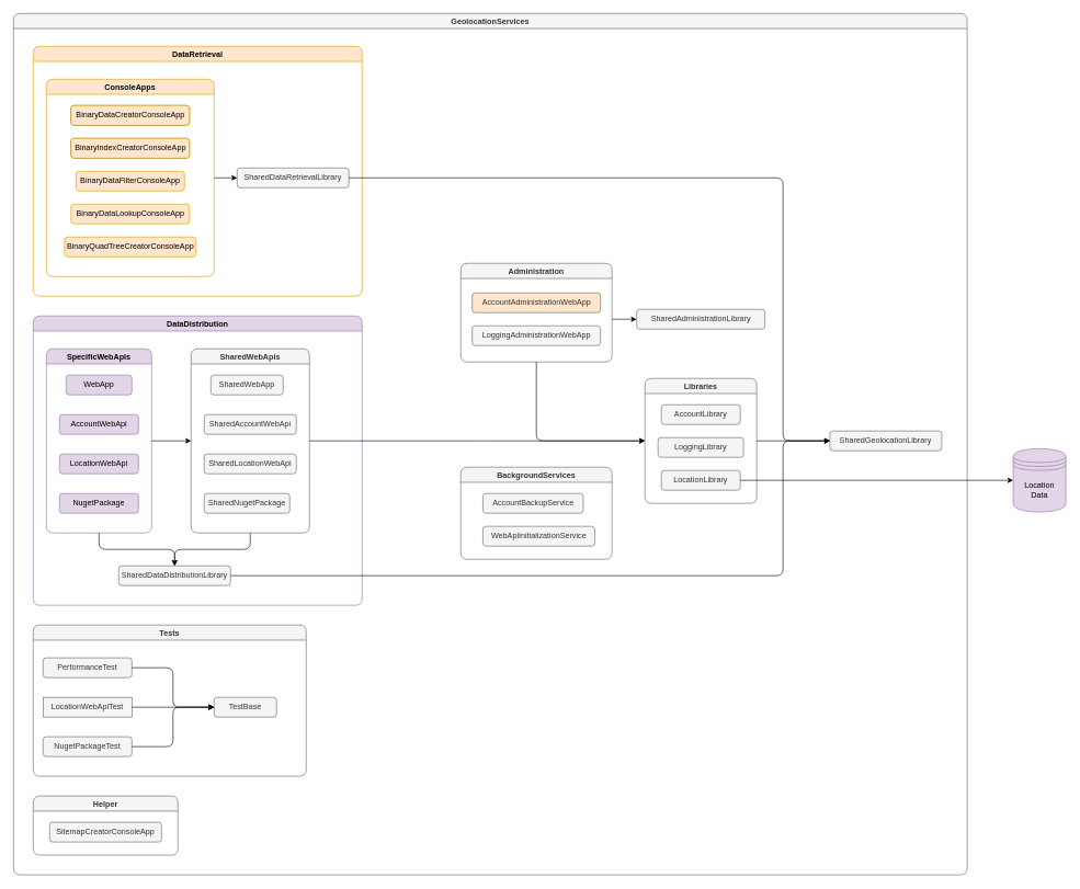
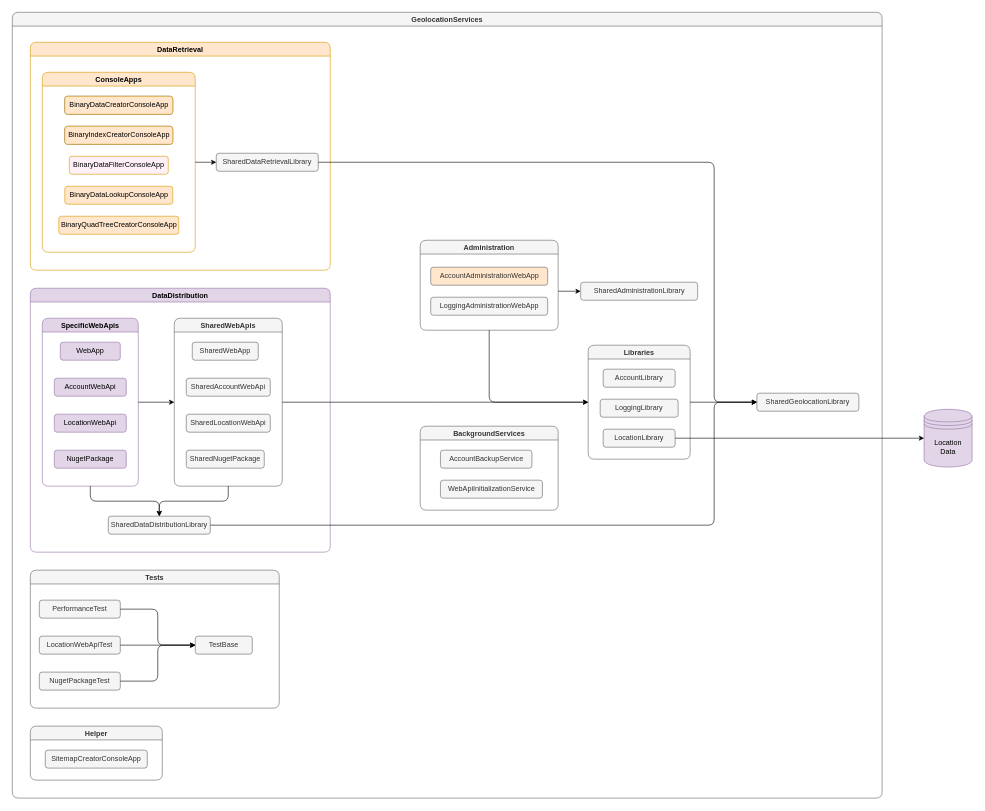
- <mxCell id="11" value="BinaryDataFilterConsoleApp" style="whiteSpace=wrap;html=1;fillColor=#ffe6cc;strokeColor=#d79b00;glass=0;rounded=1;" parent="4" vertex="1"><mxGeometry x="45" y="140" width="165" height="30" as="geometry" /></mxCell>
+ <mxCell id="11" value="BinaryDataFilterConsoleApp" style="whiteSpace=wrap;html=1;fillColor=#fff0f8;strokeColor=#d79b00;glass=0;rounded=1;" parent="4" vertex="1"><mxGeometry x="45" y="140" width="165" height="30" as="geometry" /></mxCell>
- <mxCell id="34" value="LocationWebApiTest" style="whiteSpace=wrap;html=1;fillColor=#f5f5f5;strokeColor=#666666;fontColor=#333333;rounded=0;" parent="32" vertex="1"><mxGeometry x="15" y="110" width="135" height="30" as="geometry" /></mxCell>
+ <mxCell id="34" value="LocationWebApiTest" style="whiteSpace=wrap;html=1;fillColor=#f5f5f5;strokeColor=#666666;rounded=1;fontColor=#333333;" parent="32" vertex="1"><mxGeometry x="15" y="110" width="135" height="30" as="geometry" /></mxCell>
